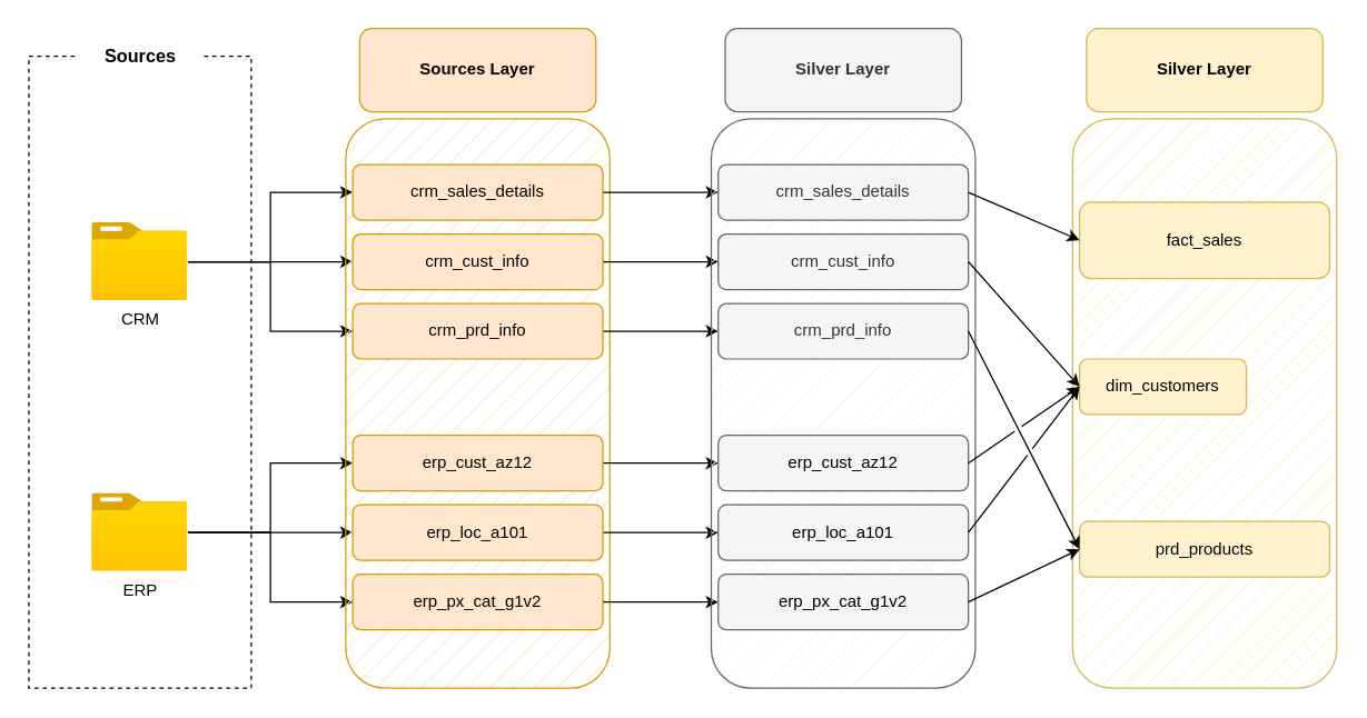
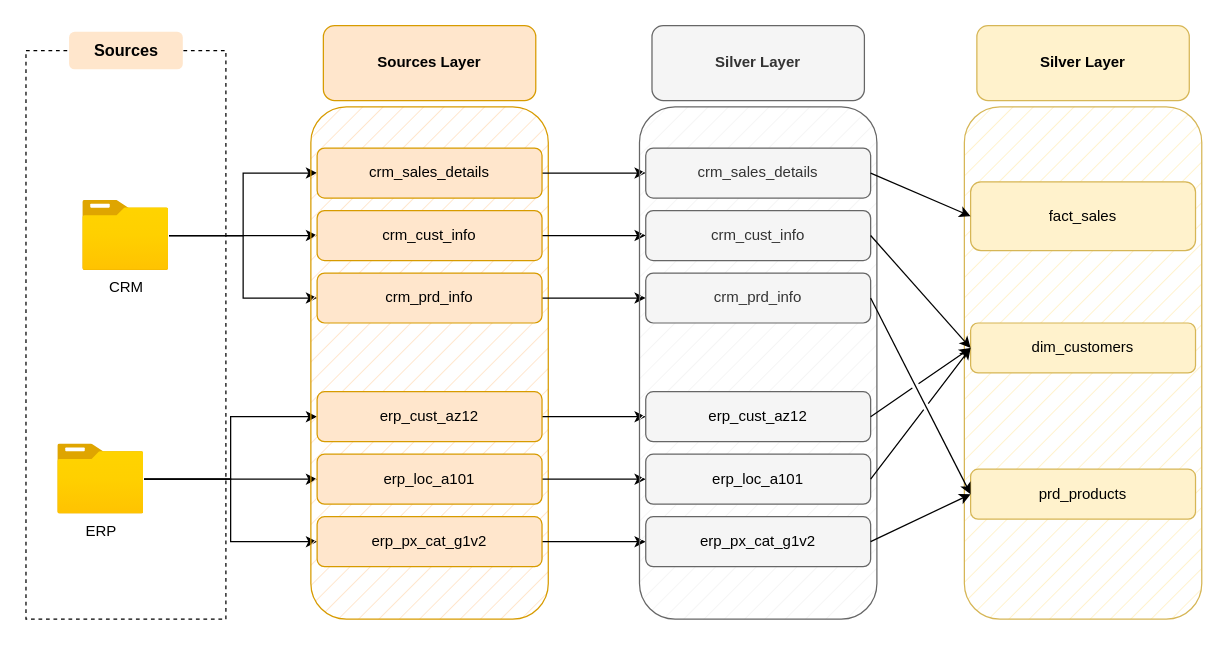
- <mxCell id="3" value="&lt;font style=&quot;font-size: 13px;&quot;&gt;&lt;b&gt;Sources&lt;/b&gt;&lt;/font&gt;" style="rounded=1;whiteSpace=wrap;html=1;strokeColor=none;" parent="1" vertex="1"><mxGeometry x="54.5" y="25" width="91" height="30" as="geometry" /></mxCell>
+ <mxCell id="3" value="&lt;font style=&quot;font-size: 13px;&quot;&gt;&lt;b&gt;Sources&lt;/b&gt;&lt;/font&gt;" style="rounded=1;whiteSpace=wrap;html=1;strokeColor=none;fillColor=#ffe6cc;" parent="1" vertex="1"><mxGeometry x="54.5" y="25" width="91" height="30" as="geometry" /></mxCell>
- <mxCell id="37" value="dim_customers" style="rounded=1;whiteSpace=wrap;html=1;fillColor=#fff2cc;strokeColor=#d6b656;" vertex="1" parent="1"><mxGeometry x="776" y="258" width="120" height="40" as="geometry" /></mxCell>
+ <mxCell id="37" value="dim_customers" style="rounded=1;whiteSpace=wrap;html=1;fillColor=#fff2cc;strokeColor=#d6b656;" vertex="1" parent="1"><mxGeometry x="776" y="258" width="180" height="40" as="geometry" /></mxCell>
- <mxCell id="11" value="ERP" style="image;aspect=fixed;html=1;points=[];align=center;fontSize=12;image=img/lib/azure2/general/Folder_Blank.svg;" parent="1" vertex="1"><mxGeometry x="65.5" y="355" width="69" height="56.0" as="geometry" /></mxCell>
+ <mxCell id="11" value="ERP" style="image;aspect=fixed;html=1;points=[];align=center;fontSize=12;image=img/lib/azure2/general/Folder_Blank.svg;" parent="1" vertex="1"><mxGeometry x="45.5" y="355" width="69" height="56.0" as="geometry" /></mxCell>
